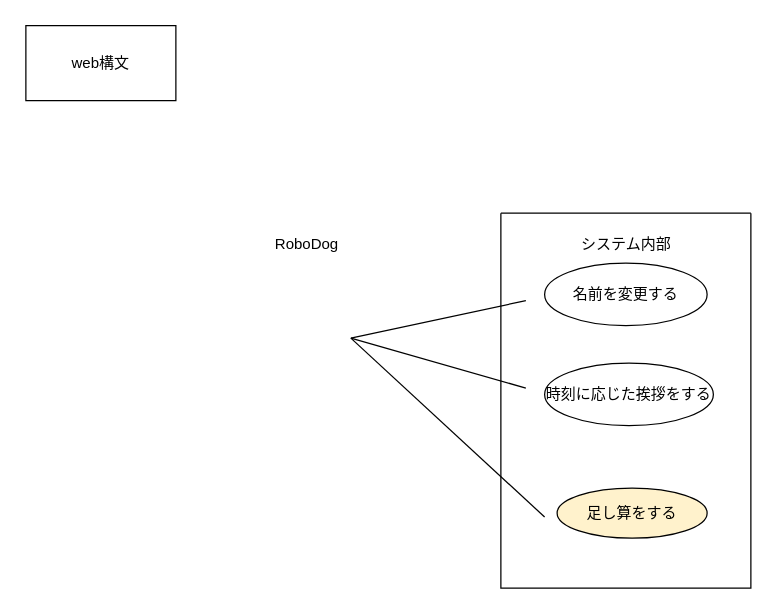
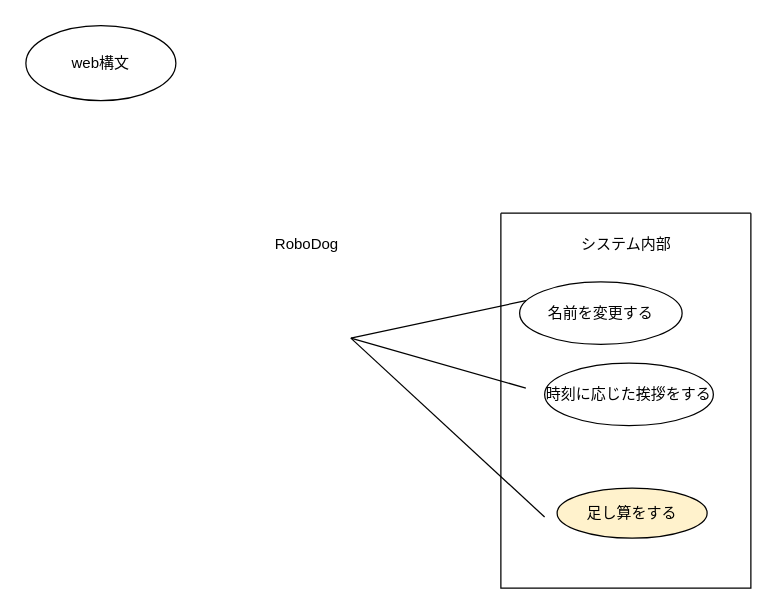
- <mxCell id="2" value="web構文" style="rounded=0;whiteSpace=wrap;html=1;" parent="1" vertex="1"><mxGeometry x="20" y="20" width="120" height="60" as="geometry" /></mxCell>
+ <mxCell id="2" value="web構文" style="ellipse;whiteSpace=wrap;html=1;" parent="1" vertex="1"><mxGeometry x="20" y="20" width="120" height="60" as="geometry" /></mxCell>
- <mxCell id="5" value="名前を変更する" style="ellipse;whiteSpace=wrap;html=1;" parent="3" vertex="1"><mxGeometry x="35" y="40" width="130" height="50" as="geometry" /></mxCell>
+ <mxCell id="5" value="名前を変更する" style="ellipse;whiteSpace=wrap;html=1;" parent="3" vertex="1"><mxGeometry x="15" y="55" width="130" height="50" as="geometry" /></mxCell>
